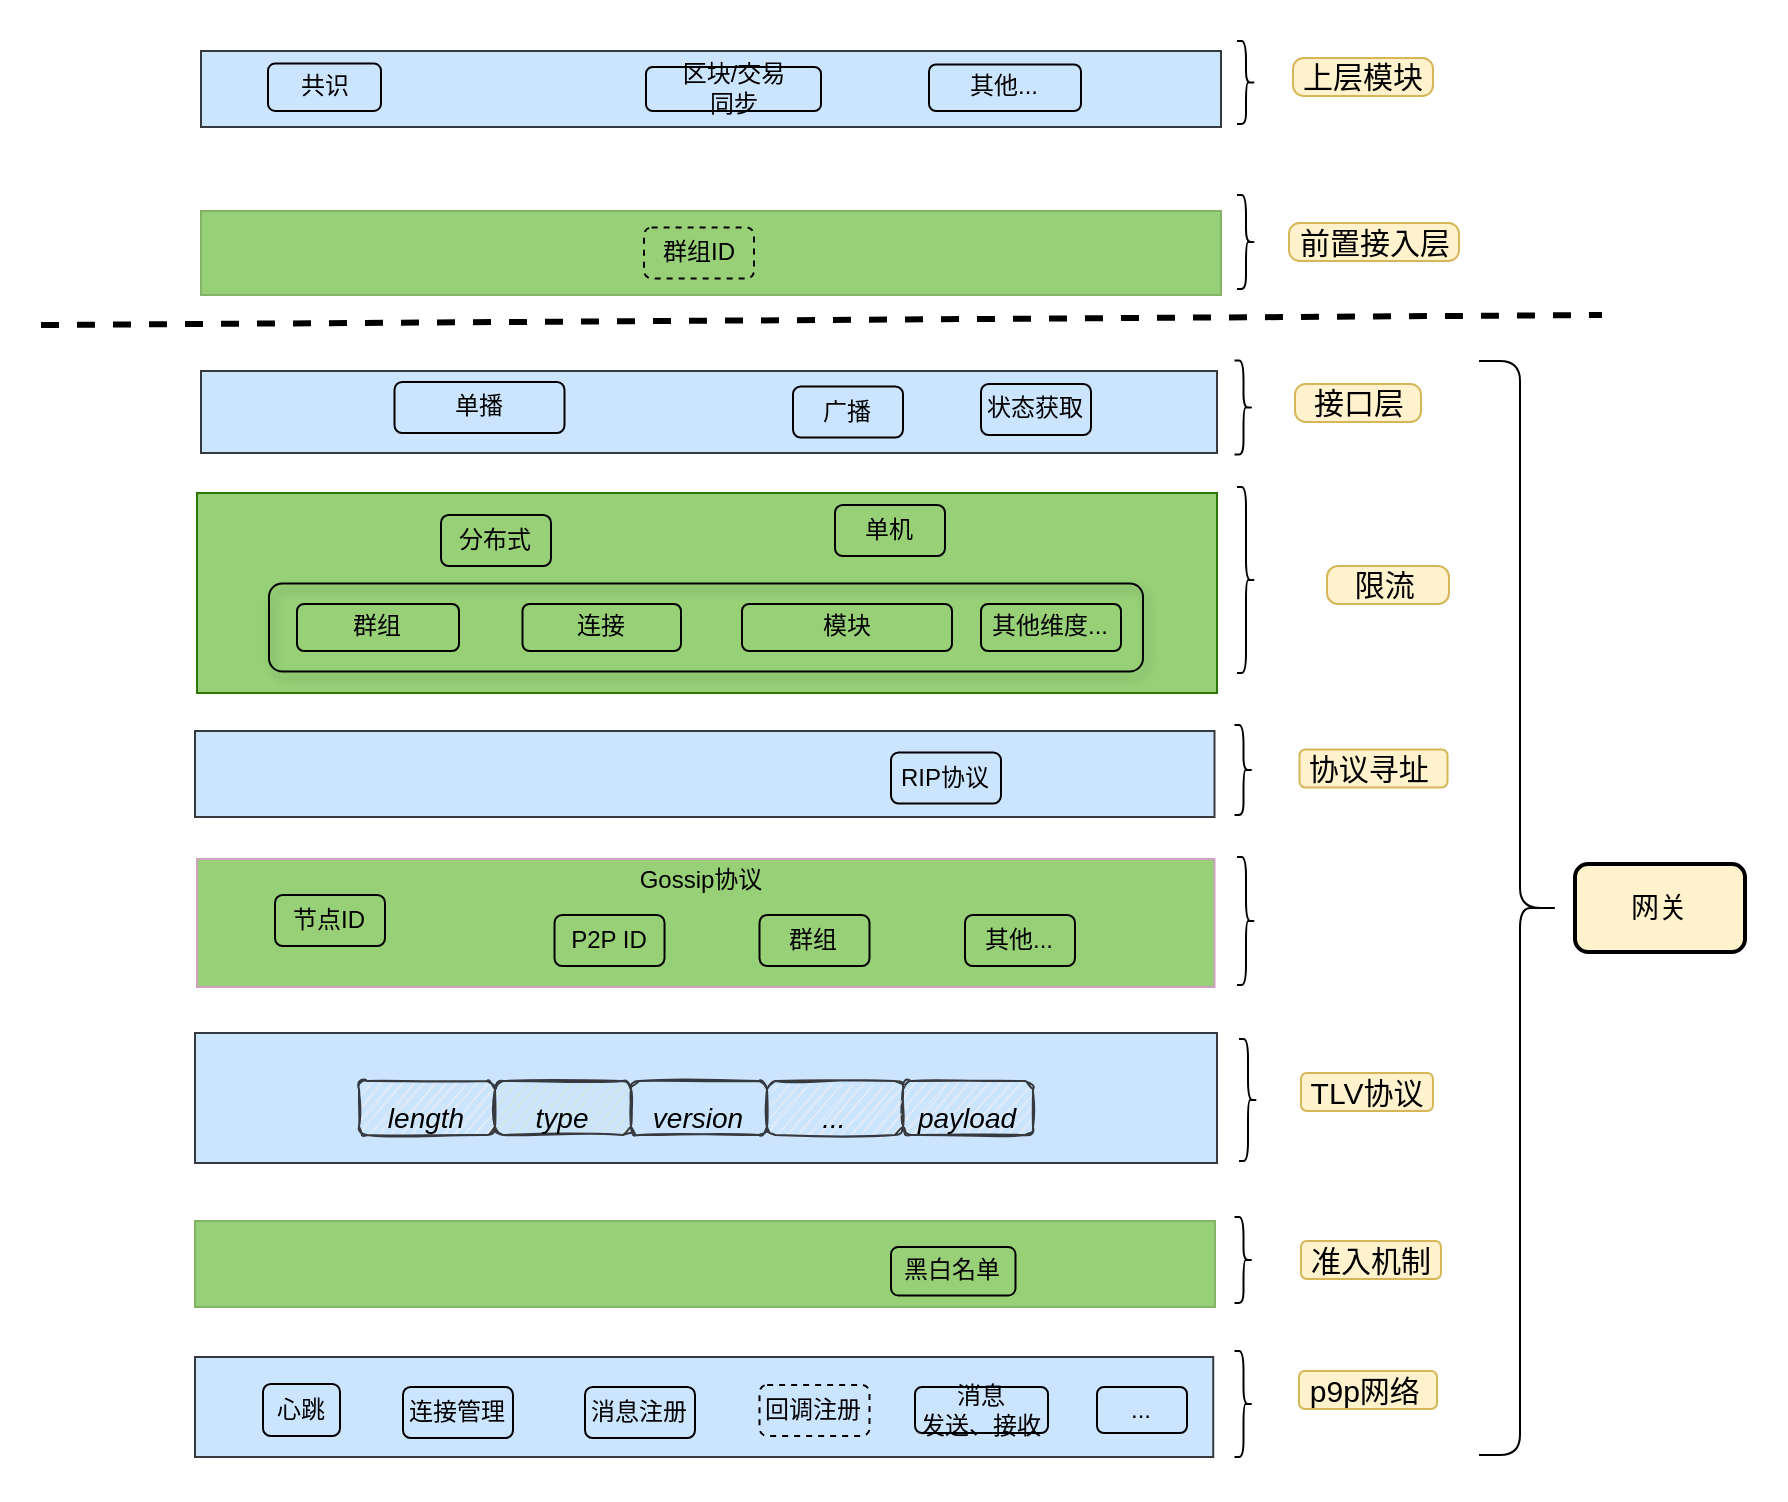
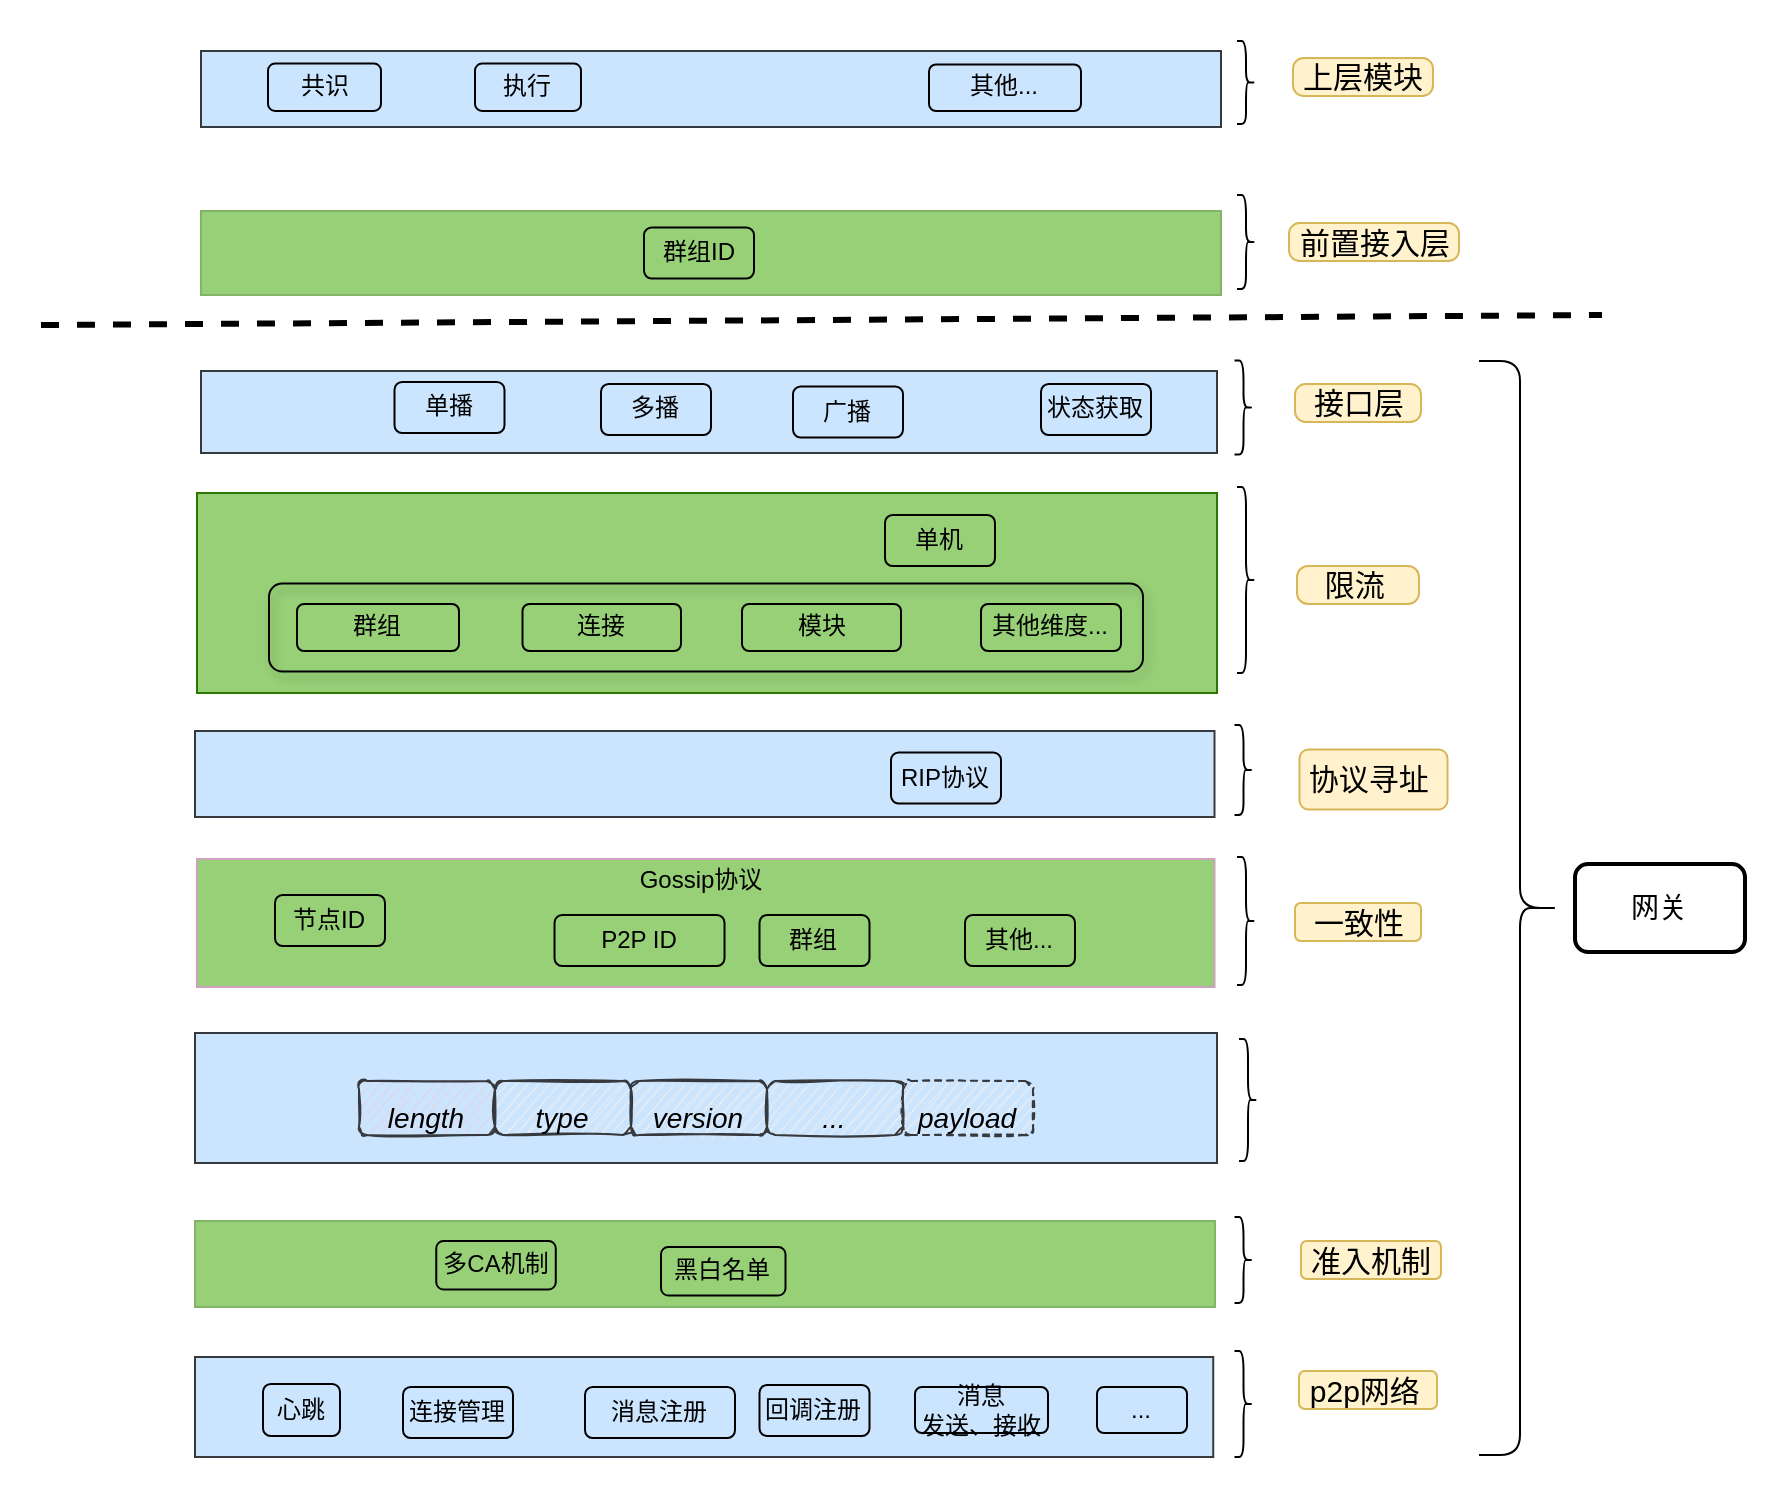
+ <mxCell id="44" value="执行" style="rounded=1;whiteSpace=wrap;html=1;shadow=0;strokeColor=default;fillColor=none;" vertex="1" parent="1"><mxGeometry x="237" y="31.25" width="53" height="23.75" as="geometry" /></mxCell>
- <mxCell id="45" value="区块/交易&lt;br&gt;同步" style="rounded=1;whiteSpace=wrap;html=1;shadow=0;strokeColor=default;fillColor=none;" vertex="1" parent="1"><mxGeometry x="322.5" y="33" width="87.5" height="22" as="geometry" /></mxCell>
- <mxCell id="54" value="群组ID" style="rounded=1;whiteSpace=wrap;html=1;shadow=0;strokeColor=default;fillColor=none;dashed=1;" vertex="1" parent="1"><mxGeometry x="321.5" y="113.25" width="55" height="25.5" as="geometry" /></mxCell>
+ <mxCell id="54" value="群组ID" style="rounded=1;whiteSpace=wrap;html=1;shadow=0;strokeColor=default;fillColor=none;" vertex="1" parent="1"><mxGeometry x="321.5" y="113.25" width="55" height="25.5" as="geometry" /></mxCell>
- <mxCell id="8" value="单播" style="rounded=1;whiteSpace=wrap;html=1;shadow=0;strokeColor=default;fillColor=none;" vertex="1" parent="1"><mxGeometry x="196.75" y="190.5" width="85" height="25.5" as="geometry" /></mxCell>
+ <mxCell id="8" value="单播" style="rounded=1;whiteSpace=wrap;html=1;shadow=0;strokeColor=default;fillColor=none;" vertex="1" parent="1"><mxGeometry x="196.75" y="190.5" width="55" height="25.5" as="geometry" /></mxCell>
+ <mxCell id="9" value="多播" style="rounded=1;whiteSpace=wrap;html=1;shadow=0;strokeColor=default;fillColor=none;" vertex="1" parent="1"><mxGeometry x="300" y="191.5" width="55" height="25.5" as="geometry" /></mxCell>
- <mxCell id="58" value="状态获取" style="rounded=1;whiteSpace=wrap;html=1;shadow=0;strokeColor=default;fillColor=none;" vertex="1" parent="1"><mxGeometry x="490" y="191.5" width="55" height="25.5" as="geometry" /></mxCell>
+ <mxCell id="58" value="状态获取" style="rounded=1;whiteSpace=wrap;html=1;shadow=0;strokeColor=default;fillColor=none;" vertex="1" parent="1"><mxGeometry x="520" y="191.5" width="55" height="25.5" as="geometry" /></mxCell>
- <mxCell id="17" value="单机" style="rounded=1;whiteSpace=wrap;html=1;shadow=0;strokeColor=default;fillColor=none;" vertex="1" parent="1"><mxGeometry x="417" y="252" width="55" height="25.5" as="geometry" /></mxCell>
+ <mxCell id="17" value="单机" style="rounded=1;whiteSpace=wrap;html=1;shadow=0;strokeColor=default;fillColor=none;" vertex="1" parent="1"><mxGeometry x="442" y="257" width="55" height="25.5" as="geometry" /></mxCell>
- <mxCell id="16" value="分布式" style="rounded=1;whiteSpace=wrap;html=1;shadow=0;strokeColor=default;fillColor=none;" vertex="1" parent="1"><mxGeometry x="220" y="257" width="55" height="25.5" as="geometry" /></mxCell>
- <mxCell id="15" value="&lt;font style=&quot;font-size: 15px&quot;&gt;&amp;nbsp; 限流&amp;nbsp; &amp;nbsp;&lt;/font&gt;" style="text;html=1;align=center;verticalAlign=middle;resizable=0;points=[];autosize=1;strokeColor=#d6b656;fillColor=#fff2cc;rounded=1;arcSize=29;shadow=0;gradientColor=none;" vertex="1" parent="1"><mxGeometry x="663" y="282.5" width="61" height="19" as="geometry" /></mxCell>
+ <mxCell id="15" value="&lt;font style=&quot;font-size: 15px&quot;&gt;&amp;nbsp; 限流&amp;nbsp; &amp;nbsp;&lt;/font&gt;" style="text;html=1;align=center;verticalAlign=middle;resizable=0;points=[];autosize=1;strokeColor=#d6b656;fillColor=#fff2cc;rounded=1;arcSize=29;shadow=0;gradientColor=none;" vertex="1" parent="1"><mxGeometry x="648" y="282.5" width="61" height="19" as="geometry" /></mxCell>
- <mxCell id="22" value="模块" style="rounded=1;whiteSpace=wrap;html=1;shadow=0;strokeColor=default;fillColor=none;" vertex="1" parent="1"><mxGeometry x="370.5" y="301.5" width="105" height="23.5" as="geometry" /></mxCell>
+ <mxCell id="22" value="模块" style="rounded=1;whiteSpace=wrap;html=1;shadow=0;strokeColor=default;fillColor=none;" vertex="1" parent="1"><mxGeometry x="370.5" y="301.5" width="79.5" height="23.5" as="geometry" /></mxCell>
- <mxCell id="12" value="&lt;font style=&quot;font-size: 15px&quot;&gt;协议寻址&amp;nbsp;&lt;/font&gt;" style="text;html=1;align=center;verticalAlign=middle;resizable=0;points=[];autosize=1;strokeColor=#d6b656;fillColor=#fff2cc;rounded=1;gradientColor=none;shadow=0;" vertex="1" parent="1"><mxGeometry x="649.25" y="374.25" width="74" height="19" as="geometry" /></mxCell>
+ <mxCell id="12" value="&lt;font style=&quot;font-size: 15px&quot;&gt;协议寻址&amp;nbsp;&lt;/font&gt;" style="text;html=1;align=center;verticalAlign=middle;resizable=0;points=[];autosize=1;strokeColor=#d6b656;fillColor=#fff2cc;rounded=1;gradientColor=none;shadow=0;" vertex="1" parent="1"><mxGeometry x="649.25" y="374.25" width="74" height="30" as="geometry" /></mxCell>
- <mxCell id="55" value="网关" style="rounded=1;whiteSpace=wrap;html=1;shadow=0;glass=0;sketch=0;fontSize=14;gradientDirection=north;strokeWidth=2;fillColor=#fff2cc;" vertex="1" parent="1"><mxGeometry x="787" y="431.5" width="85" height="44" as="geometry" /></mxCell>
+ <mxCell id="55" value="网关" style="rounded=1;whiteSpace=wrap;html=1;shadow=0;glass=0;sketch=0;fontSize=14;gradientDirection=north;strokeWidth=2;" vertex="1" parent="1"><mxGeometry x="787" y="431.5" width="85" height="44" as="geometry" /></mxCell>
+ <mxCell id="25" value="&lt;font style=&quot;font-size: 15px&quot;&gt;&amp;nbsp;一致性&amp;nbsp;&lt;/font&gt;" style="text;html=1;align=center;verticalAlign=middle;resizable=0;points=[];autosize=1;strokeColor=#d6b656;fillColor=#fff2cc;rounded=1;gradientColor=none;shadow=0;" vertex="1" parent="1"><mxGeometry x="647" y="451" width="63" height="19" as="geometry" /></mxCell>
- <mxCell id="49" value="P2P ID" style="rounded=1;whiteSpace=wrap;html=1;shadow=0;strokeColor=default;fillColor=none;" vertex="1" parent="1"><mxGeometry x="276.76" y="457" width="55" height="25.5" as="geometry" /></mxCell>
+ <mxCell id="49" value="P2P ID" style="rounded=1;whiteSpace=wrap;html=1;shadow=0;strokeColor=default;fillColor=none;" vertex="1" parent="1"><mxGeometry x="276.76" y="457" width="85" height="25.5" as="geometry" /></mxCell>
- <mxCell id="51" value="&lt;span style=&quot;font-size: 15px&quot;&gt;TLV协议&lt;/span&gt;" style="text;html=1;align=center;verticalAlign=middle;resizable=0;points=[];autosize=1;strokeColor=#d6b656;fillColor=#fff2cc;rounded=1;gradientColor=none;shadow=0;" vertex="1" parent="1"><mxGeometry x="650" y="536" width="66" height="19" as="geometry" /></mxCell>
- <mxCell id="52" value="&lt;div&gt;&lt;span style=&quot;font-size: 14px&quot;&gt;&lt;i&gt;length&lt;/i&gt;&lt;/span&gt;&lt;/div&gt;" style="rounded=1;whiteSpace=wrap;html=1;shadow=0;fontSize=25;strokeColor=#36393d;fillColor=#eeeeee;gradientDirection=north;align=center;sketch=1;" vertex="1" parent="1"><mxGeometry x="179" y="540" width="68" height="27" as="geometry" /></mxCell>
+ <mxCell id="52" value="&lt;div&gt;&lt;span style=&quot;font-size: 14px&quot;&gt;&lt;i&gt;length&lt;/i&gt;&lt;/span&gt;&lt;/div&gt;" style="rounded=1;whiteSpace=wrap;html=1;shadow=0;fontSize=25;strokeColor=#36393d;fillColor=#e1d5e7;gradientDirection=north;align=center;sketch=1;" vertex="1" parent="1"><mxGeometry x="179" y="540" width="68" height="27" as="geometry" /></mxCell>
- <mxCell id="66" value="&lt;span style=&quot;font-size: 14px&quot;&gt;&lt;i&gt;type&lt;/i&gt;&lt;/span&gt;" style="rounded=1;whiteSpace=wrap;html=1;shadow=0;fontSize=25;strokeColor=#36393d;fillColor=#d5e8d4;gradientDirection=north;align=center;sketch=1;" vertex="1" parent="1"><mxGeometry x="247" y="540" width="68" height="27" as="geometry" /></mxCell>
+ <mxCell id="66" value="&lt;span style=&quot;font-size: 14px&quot;&gt;&lt;i&gt;type&lt;/i&gt;&lt;/span&gt;" style="rounded=1;whiteSpace=wrap;html=1;shadow=0;fontSize=25;strokeColor=#36393d;fillColor=#eeeeee;gradientDirection=north;align=center;sketch=1;" vertex="1" parent="1"><mxGeometry x="247" y="540" width="68" height="27" as="geometry" /></mxCell>
- <mxCell id="67" value="&lt;span style=&quot;font-size: 14px&quot;&gt;&lt;i&gt;version&lt;/i&gt;&lt;/span&gt;" style="rounded=1;whiteSpace=wrap;html=1;shadow=0;fontSize=25;strokeColor=#36393d;fillColor=#cce5ff;gradientDirection=north;align=center;sketch=1;" vertex="1" parent="1"><mxGeometry x="315" y="540" width="68" height="27" as="geometry" /></mxCell>
+ <mxCell id="67" value="&lt;span style=&quot;font-size: 14px&quot;&gt;&lt;i&gt;version&lt;/i&gt;&lt;/span&gt;" style="rounded=1;whiteSpace=wrap;html=1;shadow=0;fontSize=25;strokeColor=#36393d;fillColor=#eeeeee;gradientDirection=north;align=center;sketch=1;" vertex="1" parent="1"><mxGeometry x="315" y="540" width="68" height="27" as="geometry" /></mxCell>
- <mxCell id="53" value="&lt;span style=&quot;font-size: 14px&quot;&gt;&lt;i&gt;payload&lt;/i&gt;&lt;/span&gt;" style="rounded=1;whiteSpace=wrap;html=1;shadow=0;fontSize=25;strokeColor=#36393d;fillColor=#eeeeee;gradientDirection=north;align=center;sketch=1;" vertex="1" parent="1"><mxGeometry x="451" y="540" width="65" height="27" as="geometry" /></mxCell>
+ <mxCell id="53" value="&lt;span style=&quot;font-size: 14px&quot;&gt;&lt;i&gt;payload&lt;/i&gt;&lt;/span&gt;" style="rounded=1;whiteSpace=wrap;html=1;shadow=0;fontSize=25;strokeColor=#36393d;fillColor=#eeeeee;gradientDirection=north;align=center;sketch=1;dashed=1;" vertex="1" parent="1"><mxGeometry x="451" y="540" width="65" height="27" as="geometry" /></mxCell>
+ <mxCell id="35" value="多CA机制" style="rounded=1;whiteSpace=wrap;html=1;shadow=0;strokeColor=default;fillColor=none;" vertex="1" parent="1"><mxGeometry x="217.63" y="620" width="59.75" height="24.25" as="geometry" /></mxCell>
- <mxCell id="36" value="黑白名单" style="rounded=1;whiteSpace=wrap;html=1;shadow=0;strokeColor=default;fillColor=none;" vertex="1" parent="1"><mxGeometry x="445" y="623" width="62.25" height="24.25" as="geometry" /></mxCell>
+ <mxCell id="36" value="黑白名单" style="rounded=1;whiteSpace=wrap;html=1;shadow=0;strokeColor=default;fillColor=none;" vertex="1" parent="1"><mxGeometry x="330" y="623" width="62.25" height="24.25" as="geometry" /></mxCell>
- <mxCell id="33" value="&lt;font style=&quot;font-size: 15px&quot;&gt;p9p网络&amp;nbsp;&lt;/font&gt;" style="text;html=1;align=center;verticalAlign=middle;resizable=0;points=[];autosize=1;strokeColor=#d6b656;fillColor=#fff2cc;rounded=1;gradientColor=none;shadow=0;" vertex="1" parent="1"><mxGeometry x="649" y="685" width="69" height="19" as="geometry" /></mxCell>
+ <mxCell id="33" value="&lt;font style=&quot;font-size: 15px&quot;&gt;p2p网络&amp;nbsp;&lt;/font&gt;" style="text;html=1;align=center;verticalAlign=middle;resizable=0;points=[];autosize=1;strokeColor=#d6b656;fillColor=#fff2cc;rounded=1;gradientColor=none;shadow=0;" vertex="1" parent="1"><mxGeometry x="649" y="685" width="69" height="19" as="geometry" /></mxCell>
- <mxCell id="61" value="回调注册" style="rounded=1;whiteSpace=wrap;html=1;shadow=0;strokeColor=default;fillColor=none;dashed=1;" vertex="1" parent="1"><mxGeometry x="379.25" y="692" width="55" height="25.5" as="geometry" /></mxCell>
+ <mxCell id="61" value="回调注册" style="rounded=1;whiteSpace=wrap;html=1;shadow=0;strokeColor=default;fillColor=none;" vertex="1" parent="1"><mxGeometry x="379.25" y="692" width="55" height="25.5" as="geometry" /></mxCell>
- <mxCell id="60" value="消息注册" style="rounded=1;whiteSpace=wrap;html=1;shadow=0;strokeColor=default;fillColor=none;" vertex="1" parent="1"><mxGeometry x="292" y="693" width="55" height="25.5" as="geometry" /></mxCell>
+ <mxCell id="60" value="消息注册" style="rounded=1;whiteSpace=wrap;html=1;shadow=0;strokeColor=default;fillColor=none;" vertex="1" parent="1"><mxGeometry x="292" y="693" width="75" height="25.5" as="geometry" /></mxCell>
